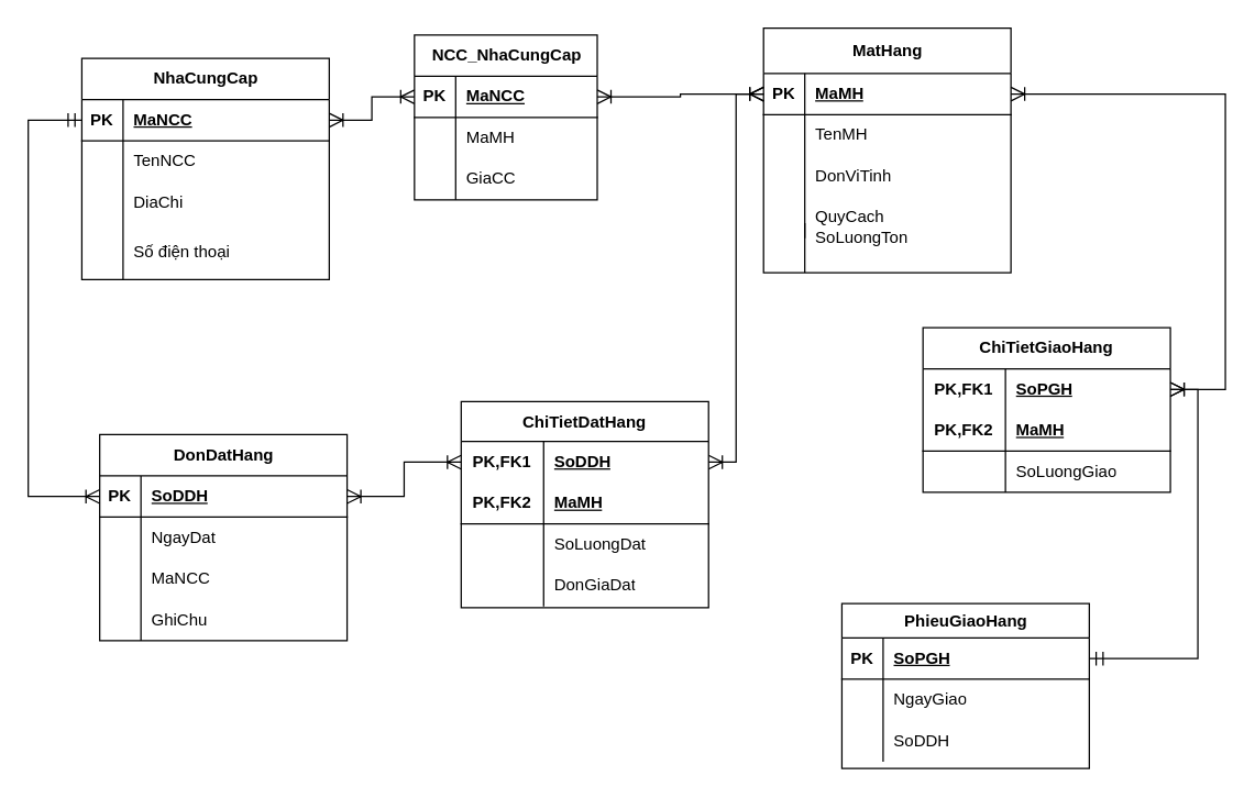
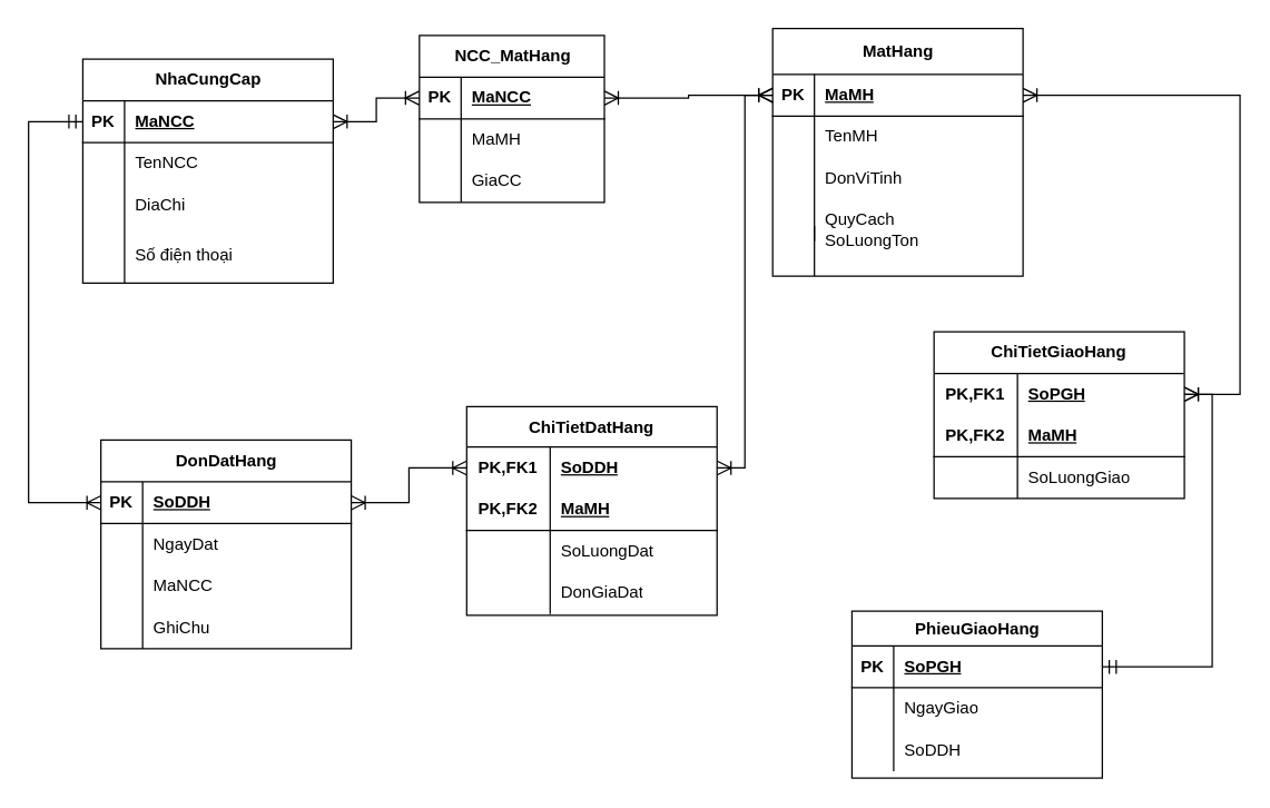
- <mxCell id="77" value="NCC_NhaCungCap" style="shape=table;startSize=30;container=1;collapsible=1;childLayout=tableLayout;fixedRows=1;rowLines=0;fontStyle=1;align=center;resizeLast=1;html=1;" vertex="1" parent="1"><mxGeometry x="301" y="25" width="133" height="120" as="geometry" /></mxCell>
+ <mxCell id="77" value="NCC_MatHang" style="shape=table;startSize=30;container=1;collapsible=1;childLayout=tableLayout;fixedRows=1;rowLines=0;fontStyle=1;align=center;resizeLast=1;html=1;" vertex="1" parent="1"><mxGeometry x="301" y="25" width="133" height="120" as="geometry" /></mxCell>
